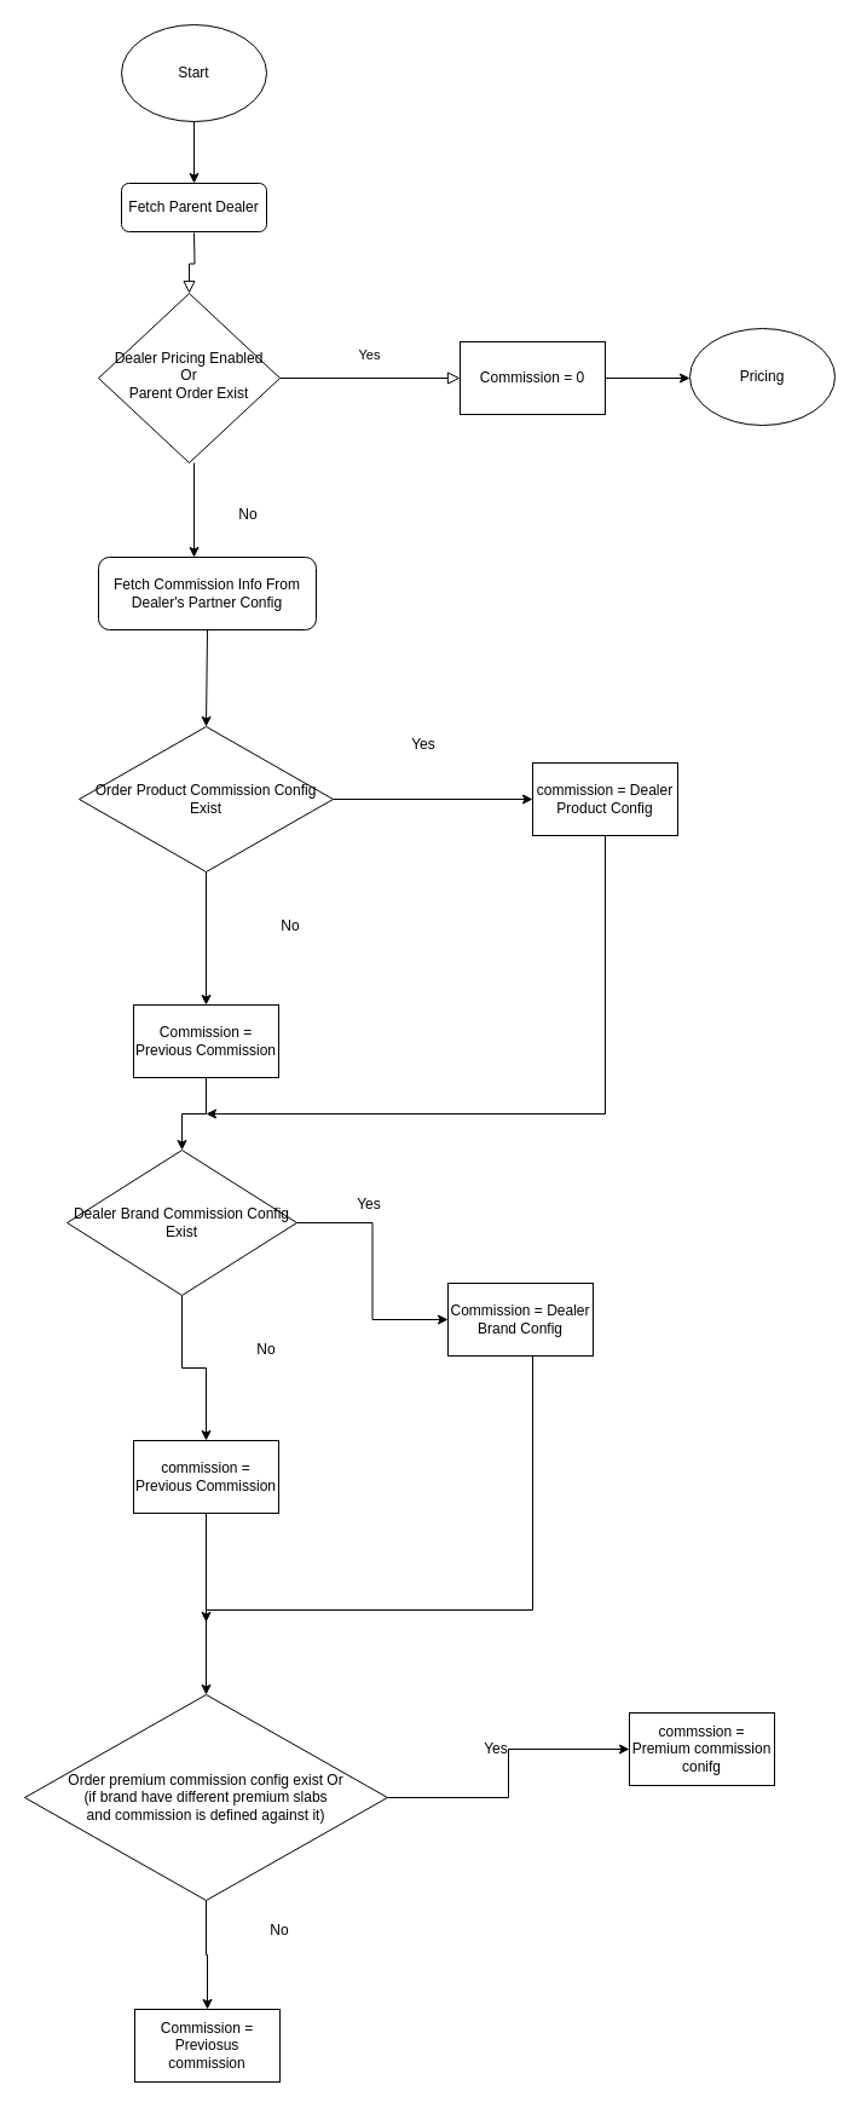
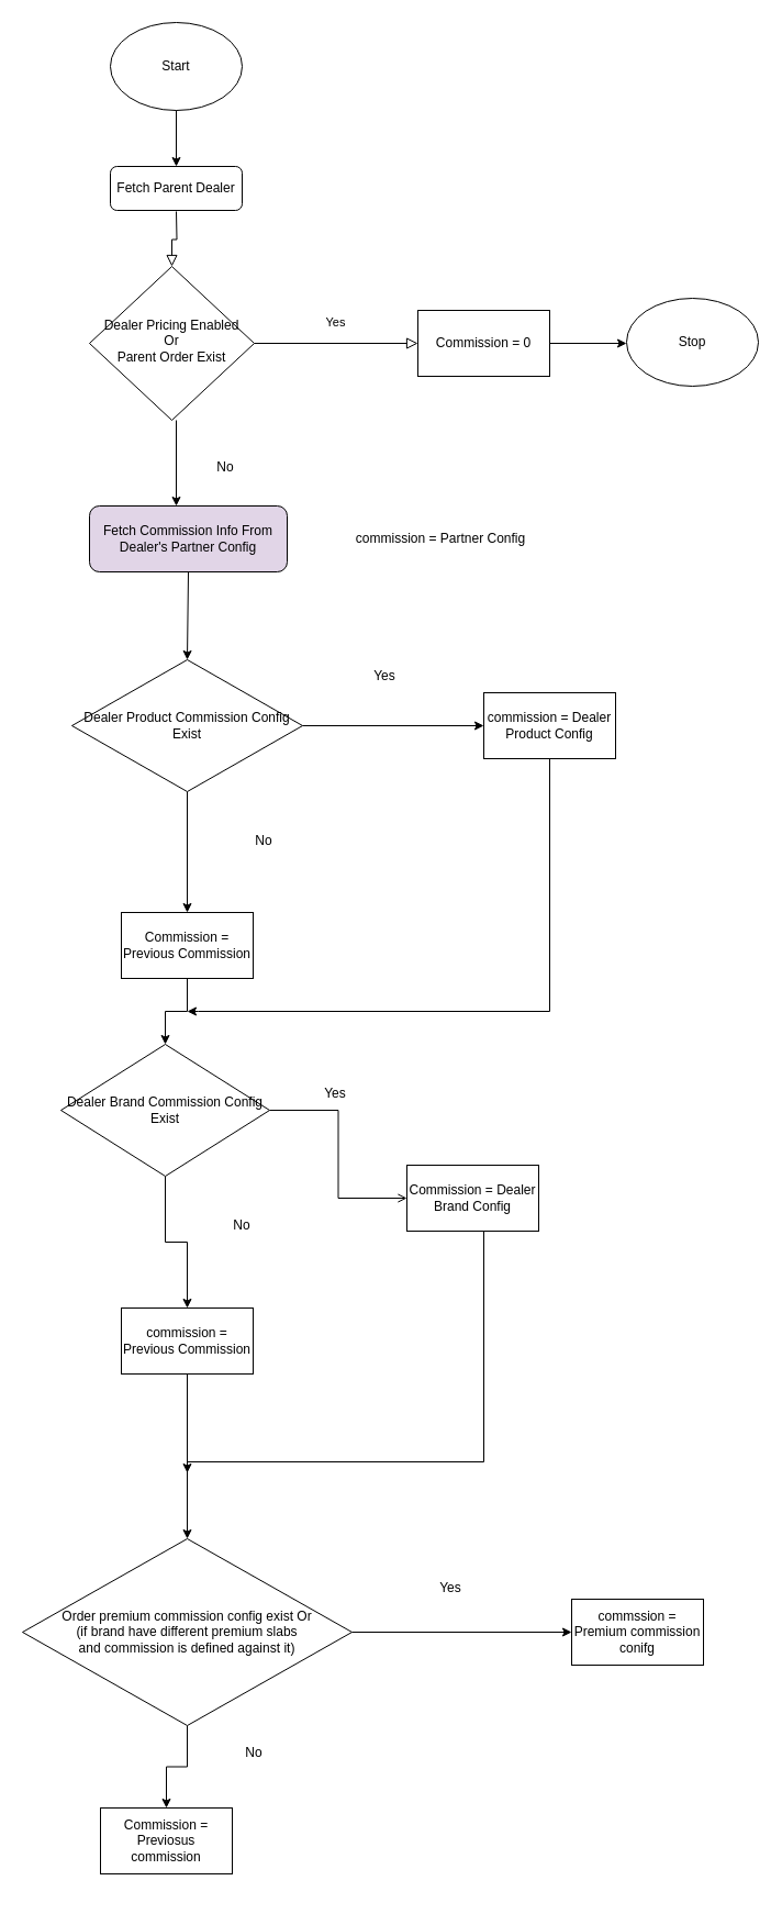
- <mxCell id="7" value="Pricing" style="ellipse;whiteSpace=wrap;html=1;" vertex="1" parent="1"><mxGeometry x="570" y="271" width="120" height="80" as="geometry" /></mxCell>
+ <mxCell id="7" value="Stop" style="ellipse;whiteSpace=wrap;html=1;" vertex="1" parent="1"><mxGeometry x="570" y="271" width="120" height="80" as="geometry" /></mxCell>
- <mxCell id="12" value="Fetch Commission Info From Dealer's Partner Config" style="rounded=1;whiteSpace=wrap;html=1;" vertex="1" parent="1"><mxGeometry x="81" y="460" width="180" height="60" as="geometry" /></mxCell>
+ <mxCell id="12" value="Fetch Commission Info From Dealer's Partner Config" style="rounded=1;whiteSpace=wrap;html=1;fillColor=#e1d5e7;" vertex="1" parent="1"><mxGeometry x="81" y="460" width="180" height="60" as="geometry" /></mxCell>
+ <mxCell id="18" value="commission = Partner Config" style="text;html=1;strokeColor=none;fillColor=none;align=center;verticalAlign=middle;whiteSpace=wrap;rounded=0;" vertex="1" parent="1"><mxGeometry x="291" y="475" width="220" height="30" as="geometry" /></mxCell>
- <mxCell id="17" value="Order Product Commission Config Exist" style="rhombus;whiteSpace=wrap;html=1;" vertex="1" parent="1"><mxGeometry x="65" y="600" width="210" height="120" as="geometry" /></mxCell>
+ <mxCell id="17" value="Dealer Product Commission Config Exist" style="rhombus;whiteSpace=wrap;html=1;" vertex="1" parent="1"><mxGeometry x="65" y="600" width="210" height="120" as="geometry" /></mxCell>
- <mxCell id="25" value="" style="edgeStyle=orthogonalEdgeStyle;rounded=0;orthogonalLoop=1;jettySize=auto;html=1;" edge="1" parent="1" source="27" target="29"><mxGeometry relative="1" as="geometry" /></mxCell>
+ <mxCell id="25" value="" style="edgeStyle=orthogonalEdgeStyle;rounded=0;orthogonalLoop=1;jettySize=auto;html=1;endArrow=open;" edge="1" parent="1" source="27" target="29"><mxGeometry relative="1" as="geometry" /></mxCell>
- <mxCell id="37" value="commssion = Premium commission conifg" style="whiteSpace=wrap;html=1;" vertex="1" parent="1"><mxGeometry x="520" y="1415" width="120" height="60" as="geometry" /></mxCell>
+ <mxCell id="37" value="commssion = Premium commission conifg" style="whiteSpace=wrap;html=1;" vertex="1" parent="1"><mxGeometry x="520" y="1455" width="120" height="60" as="geometry" /></mxCell>
- <mxCell id="38" value="Commission = Previosus commission" style="whiteSpace=wrap;html=1;" vertex="1" parent="1"><mxGeometry x="111" y="1660" width="120" height="60" as="geometry" /></mxCell>
+ <mxCell id="38" value="Commission = Previosus commission" style="whiteSpace=wrap;html=1;" vertex="1" parent="1"><mxGeometry x="91" y="1645" width="120" height="60" as="geometry" /></mxCell>
